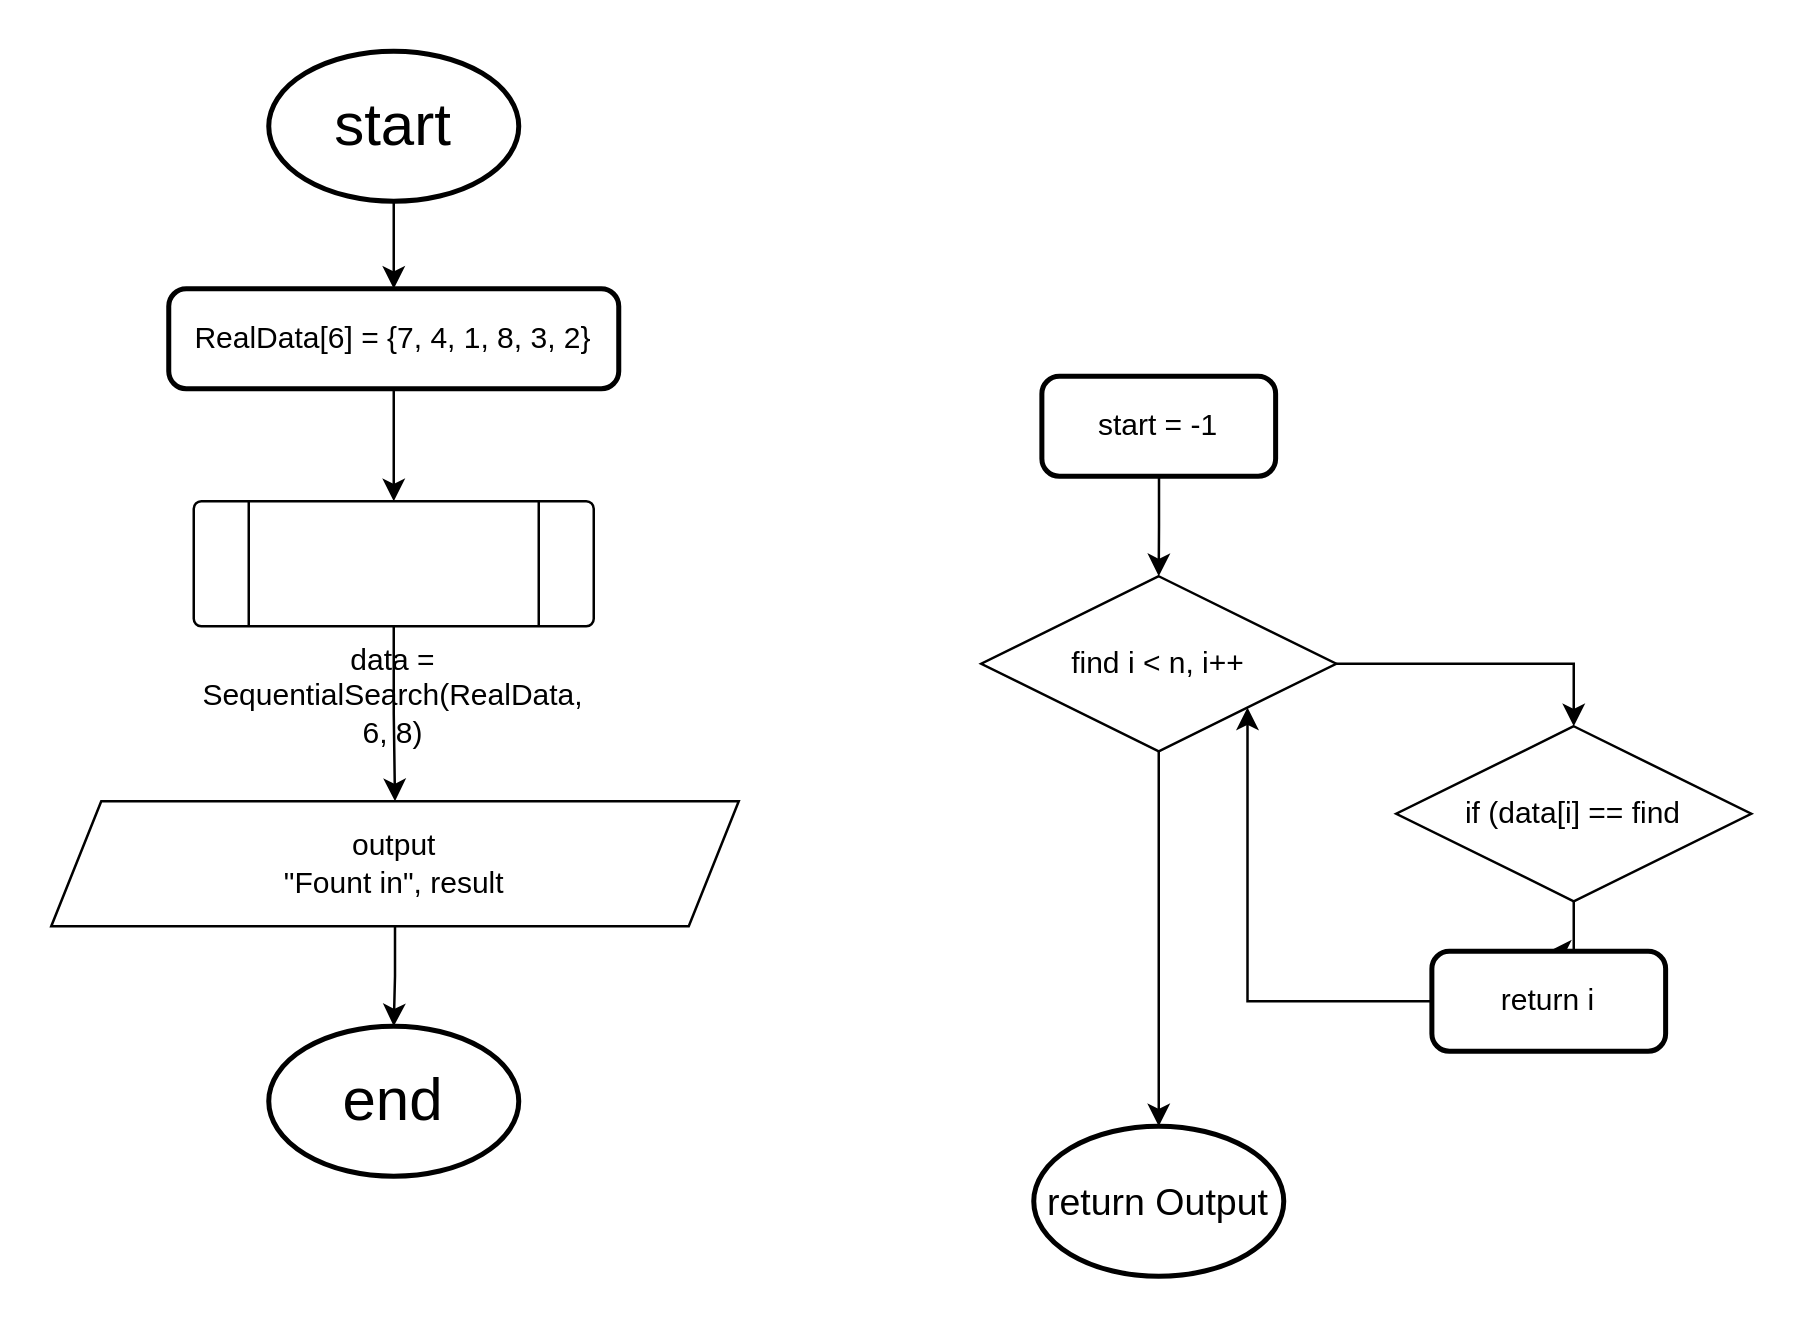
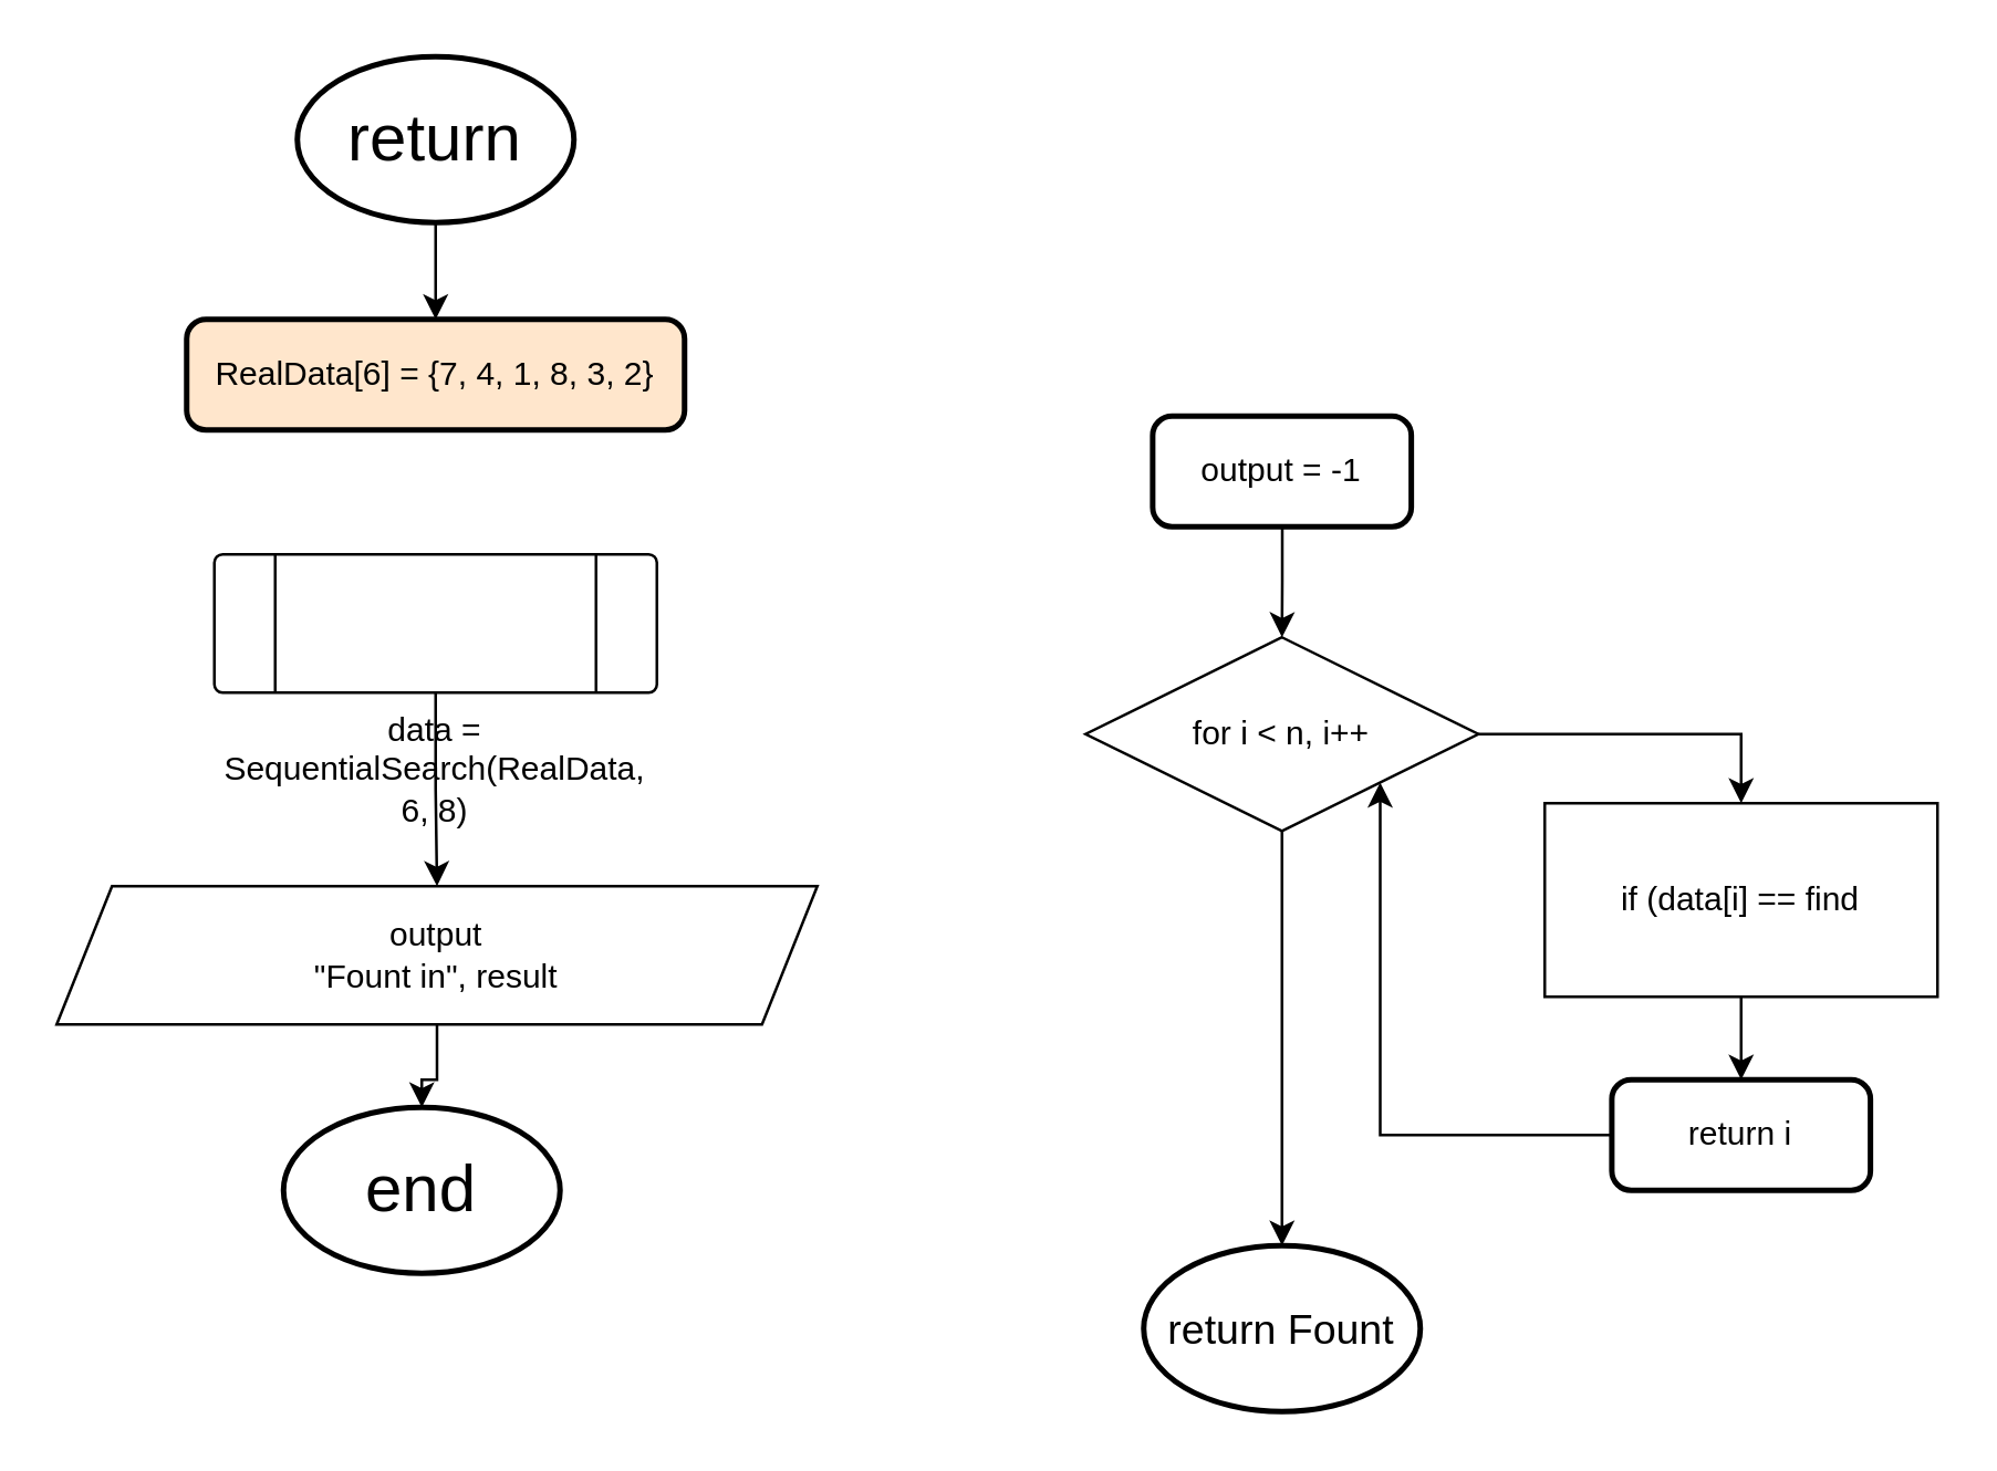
- <mxCell id="3" value="&lt;font style=&quot;font-size: 24px;&quot;&gt;start&lt;/font&gt;" style="strokeWidth=2;html=1;shape=mxgraph.flowchart.start_1;whiteSpace=wrap;" parent="1" vertex="1"><mxGeometry x="107" y="20" width="100" height="60" as="geometry" /></mxCell>
+ <mxCell id="3" value="&lt;font style=&quot;font-size: 24px;&quot;&gt;return&lt;/font&gt;" style="strokeWidth=2;html=1;shape=mxgraph.flowchart.start_1;whiteSpace=wrap;" parent="1" vertex="1"><mxGeometry x="107" y="20" width="100" height="60" as="geometry" /></mxCell>
- <mxCell id="14" value="RealData[6] = {7, 4, 1, 8, 3, 2}" style="rounded=1;whiteSpace=wrap;html=1;absoluteArcSize=1;arcSize=14;strokeWidth=2;" parent="1" vertex="1"><mxGeometry x="67" y="115" width="180" height="40" as="geometry" /></mxCell>
+ <mxCell id="14" value="RealData[6] = {7, 4, 1, 8, 3, 2}" style="rounded=1;whiteSpace=wrap;html=1;absoluteArcSize=1;arcSize=14;strokeWidth=2;fillColor=#ffe6cc;" parent="1" vertex="1"><mxGeometry x="67" y="115" width="180" height="40" as="geometry" /></mxCell>
- <mxCell id="18" value="start = -1" style="rounded=1;whiteSpace=wrap;html=1;absoluteArcSize=1;arcSize=14;strokeWidth=2;" vertex="1" parent="1"><mxGeometry x="416.25" y="150" width="93.5" height="40" as="geometry" /></mxCell>
+ <mxCell id="18" value="output = -1" style="rounded=1;whiteSpace=wrap;html=1;absoluteArcSize=1;arcSize=14;strokeWidth=2;" vertex="1" parent="1"><mxGeometry x="416.25" y="150" width="93.5" height="40" as="geometry" /></mxCell>
- <mxCell id="13" style="edgeStyle=orthogonalEdgeStyle;rounded=0;orthogonalLoop=1;jettySize=auto;html=1;entryX=0.5;entryY=0;entryDx=0;entryDy=0;" parent="1" source="14" target="16" edge="1"><mxGeometry relative="1" as="geometry" /></mxCell>
- <mxCell id="6" value="find i &amp;lt; n, i++" style="rhombus;whiteSpace=wrap;html=1;" parent="1" vertex="1"><mxGeometry x="392" y="230" width="142" height="70" as="geometry" /></mxCell>
+ <mxCell id="6" value="for i &amp;lt; n, i++" style="rhombus;whiteSpace=wrap;html=1;" parent="1" vertex="1"><mxGeometry x="392" y="230" width="142" height="70" as="geometry" /></mxCell>
- <mxCell id="8" value="if (data[i] == find" style="rhombus;whiteSpace=wrap;html=1;" parent="1" vertex="1"><mxGeometry x="558" y="290" width="142" height="70" as="geometry" /></mxCell>
+ <mxCell id="8" value="if (data[i] == find" style="whiteSpace=wrap;html=1;rounded=0;" parent="1" vertex="1"><mxGeometry x="558" y="290" width="142" height="70" as="geometry" /></mxCell>
- <mxCell id="10" value="return i" style="rounded=1;whiteSpace=wrap;html=1;absoluteArcSize=1;arcSize=14;strokeWidth=2;" parent="1" vertex="1"><mxGeometry x="572.25" y="380" width="93.5" height="40" as="geometry" /></mxCell>
+ <mxCell id="10" value="return i" style="rounded=1;whiteSpace=wrap;html=1;absoluteArcSize=1;arcSize=14;strokeWidth=2;" parent="1" vertex="1"><mxGeometry x="582.25" y="390" width="93.5" height="40" as="geometry" /></mxCell>
- <mxCell id="19" value="&lt;font style=&quot;font-size: 24px;&quot;&gt;end&lt;/font&gt;" style="strokeWidth=2;html=1;shape=mxgraph.flowchart.start_1;whiteSpace=wrap;" vertex="1" parent="1"><mxGeometry x="107" y="410" width="100" height="60" as="geometry" /></mxCell>
+ <mxCell id="19" value="&lt;font style=&quot;font-size: 24px;&quot;&gt;end&lt;/font&gt;" style="strokeWidth=2;html=1;shape=mxgraph.flowchart.start_1;whiteSpace=wrap;" vertex="1" parent="1"><mxGeometry x="102" y="400" width="100" height="60" as="geometry" /></mxCell>
- <mxCell id="4" value="&lt;font style=&quot;font-size: 15px;&quot;&gt;return Output&lt;/font&gt;" style="strokeWidth=2;html=1;shape=mxgraph.flowchart.start_1;whiteSpace=wrap;" parent="1" vertex="1"><mxGeometry x="413" y="450" width="100" height="60" as="geometry" /></mxCell>
+ <mxCell id="4" value="&lt;font style=&quot;font-size: 15px;&quot;&gt;return Fount&lt;/font&gt;" style="strokeWidth=2;html=1;shape=mxgraph.flowchart.start_1;whiteSpace=wrap;" parent="1" vertex="1"><mxGeometry x="413" y="450" width="100" height="60" as="geometry" /></mxCell>
